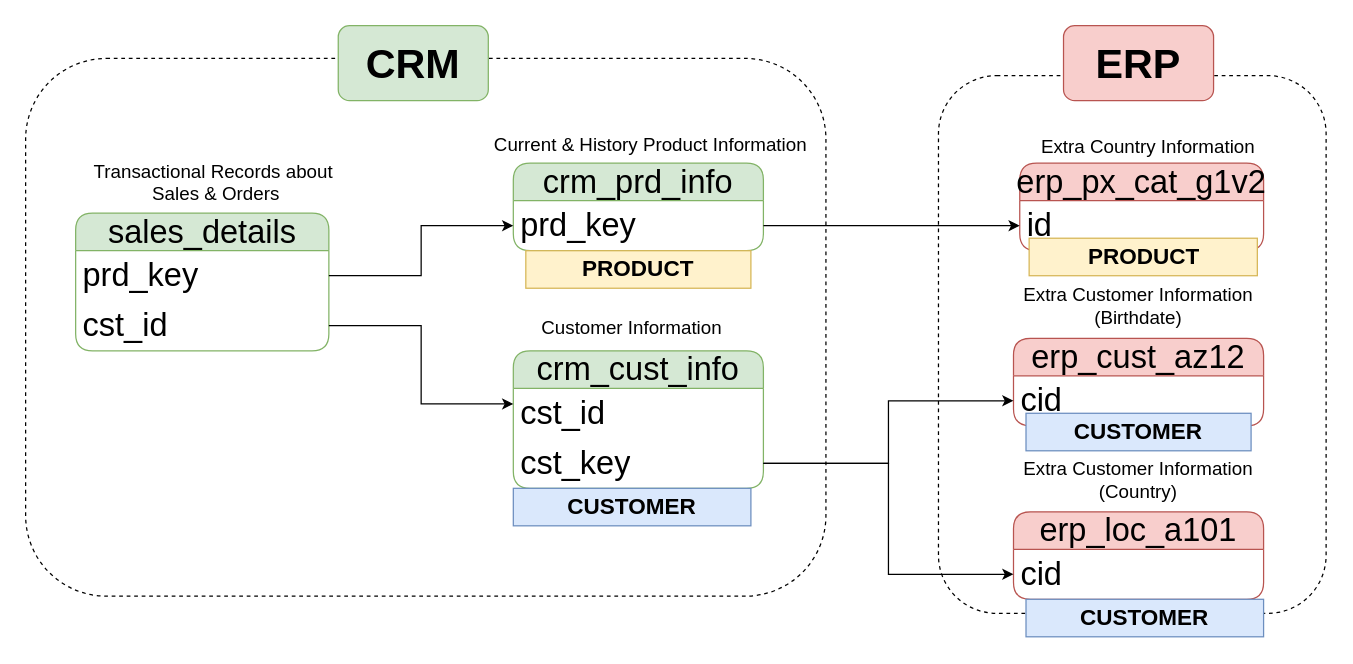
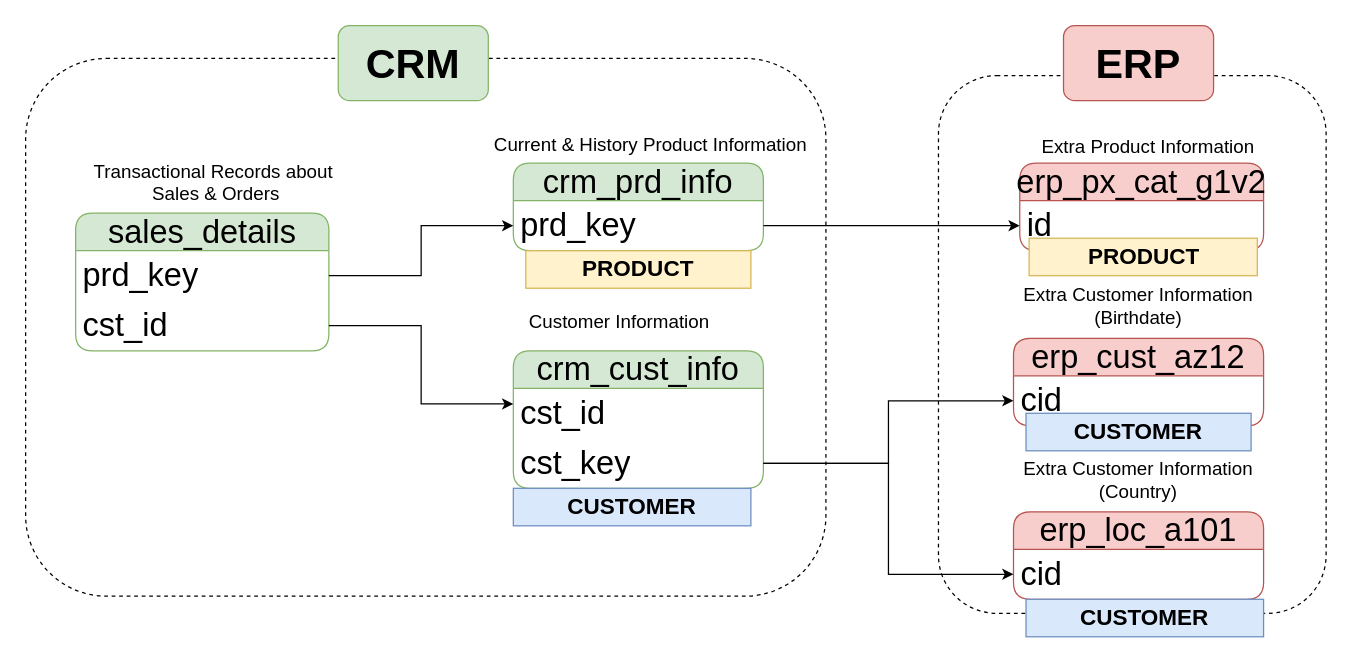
- <mxCell id="25" value="&lt;font style=&quot;font-size: 15px;&quot;&gt;Extra Country Information&amp;nbsp;&lt;/font&gt;" style="text;html=1;align=center;verticalAlign=middle;whiteSpace=wrap;rounded=0;" parent="1" vertex="1"><mxGeometry x="825" y="102.5" width="190" height="27.5" as="geometry" /></mxCell>
+ <mxCell id="25" value="&lt;font style=&quot;font-size: 15px;&quot;&gt;Extra Product Information&amp;nbsp;&lt;/font&gt;" style="text;html=1;align=center;verticalAlign=middle;whiteSpace=wrap;rounded=0;" parent="1" vertex="1"><mxGeometry x="825" y="102.5" width="190" height="27.5" as="geometry" /></mxCell>
- <mxCell id="5" value="&lt;font style=&quot;font-size: 15px;&quot;&gt;Customer Information&lt;/font&gt;" style="text;html=1;align=center;verticalAlign=middle;whiteSpace=wrap;rounded=0;" parent="1" vertex="1"><mxGeometry x="410" y="247.5" width="190" height="27.5" as="geometry" /></mxCell>
+ <mxCell id="5" value="&lt;font style=&quot;font-size: 15px;&quot;&gt;Customer Information&lt;/font&gt;" style="text;html=1;align=center;verticalAlign=middle;whiteSpace=wrap;rounded=0;" parent="1" vertex="1"><mxGeometry x="400" y="242.5" width="190" height="27.5" as="geometry" /></mxCell>
